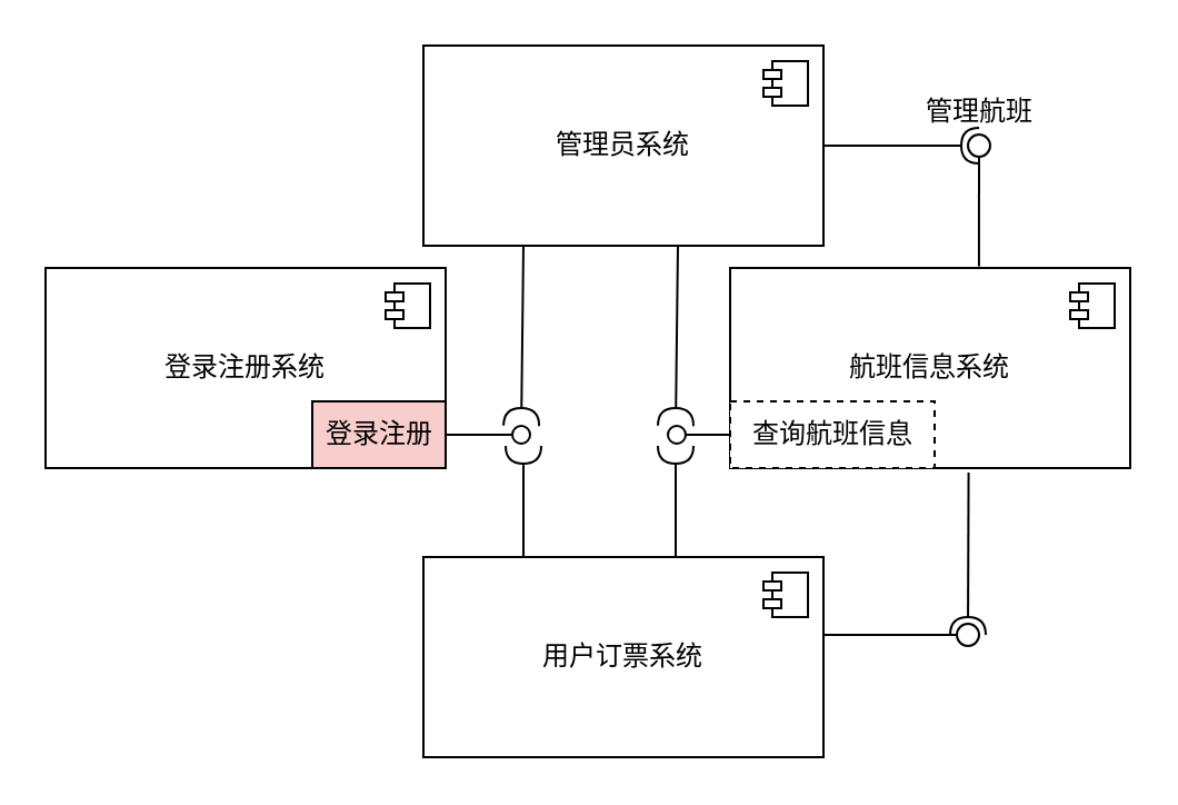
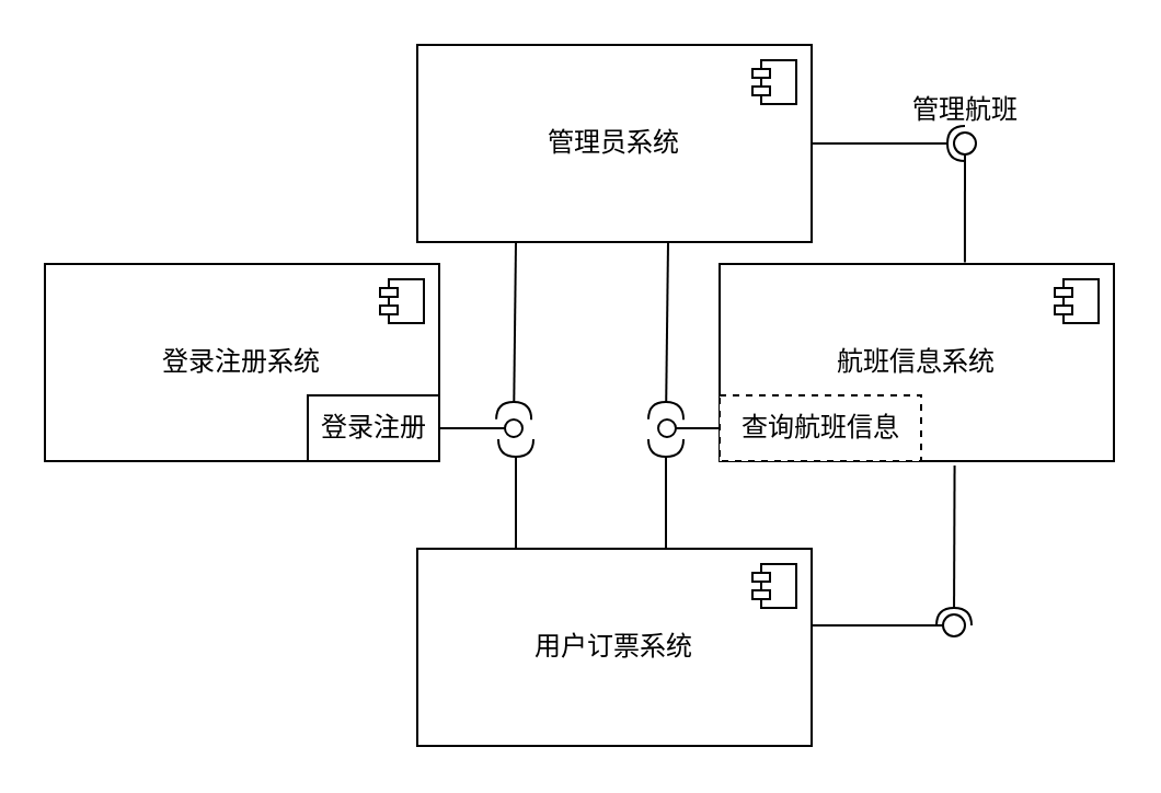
- <mxCell id="4" value="登录注册" style="html=1;rounded=0;fillColor=#f8cecc;" vertex="1" parent="1"><mxGeometry x="140" y="180" width="60" height="30" as="geometry" /></mxCell>
+ <mxCell id="4" value="登录注册" style="html=1;rounded=0;" vertex="1" parent="1"><mxGeometry x="140" y="180" width="60" height="30" as="geometry" /></mxCell>
